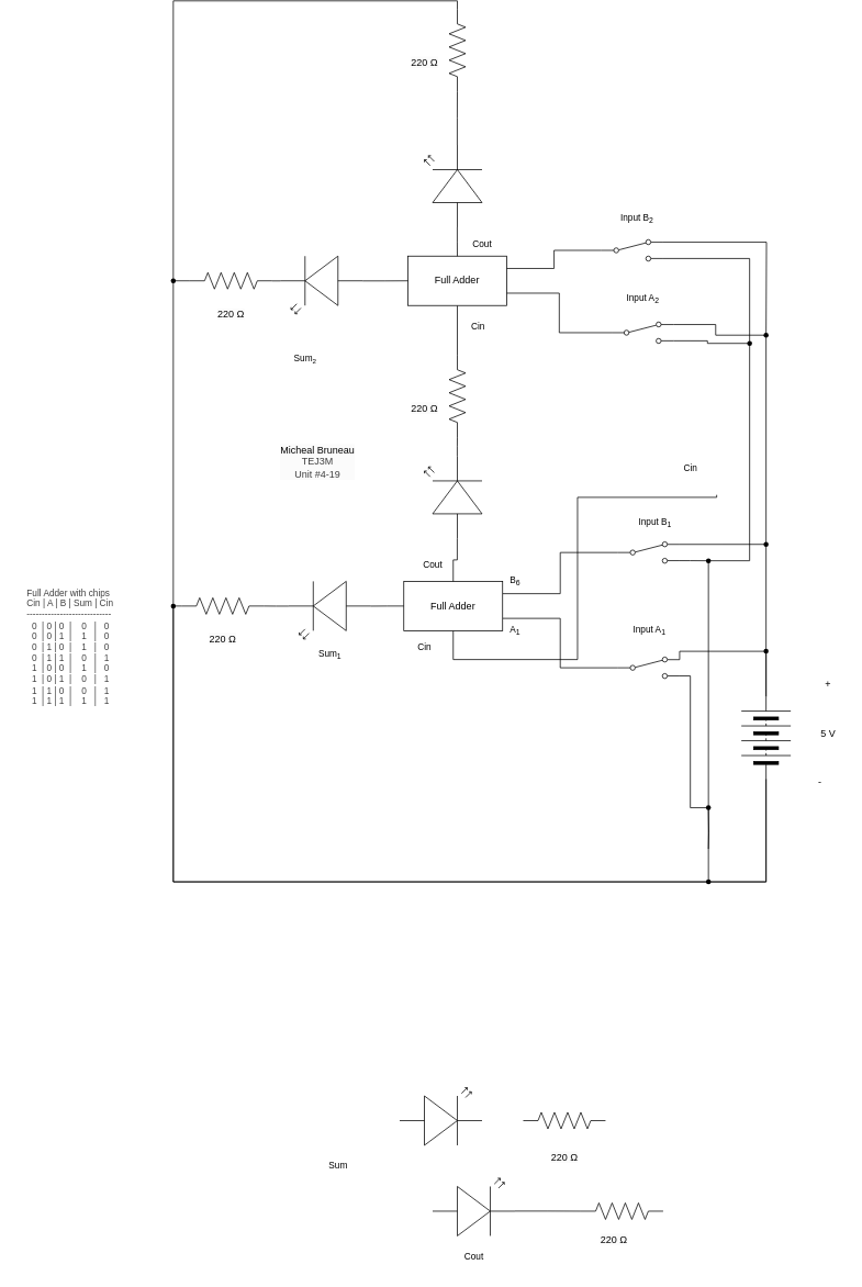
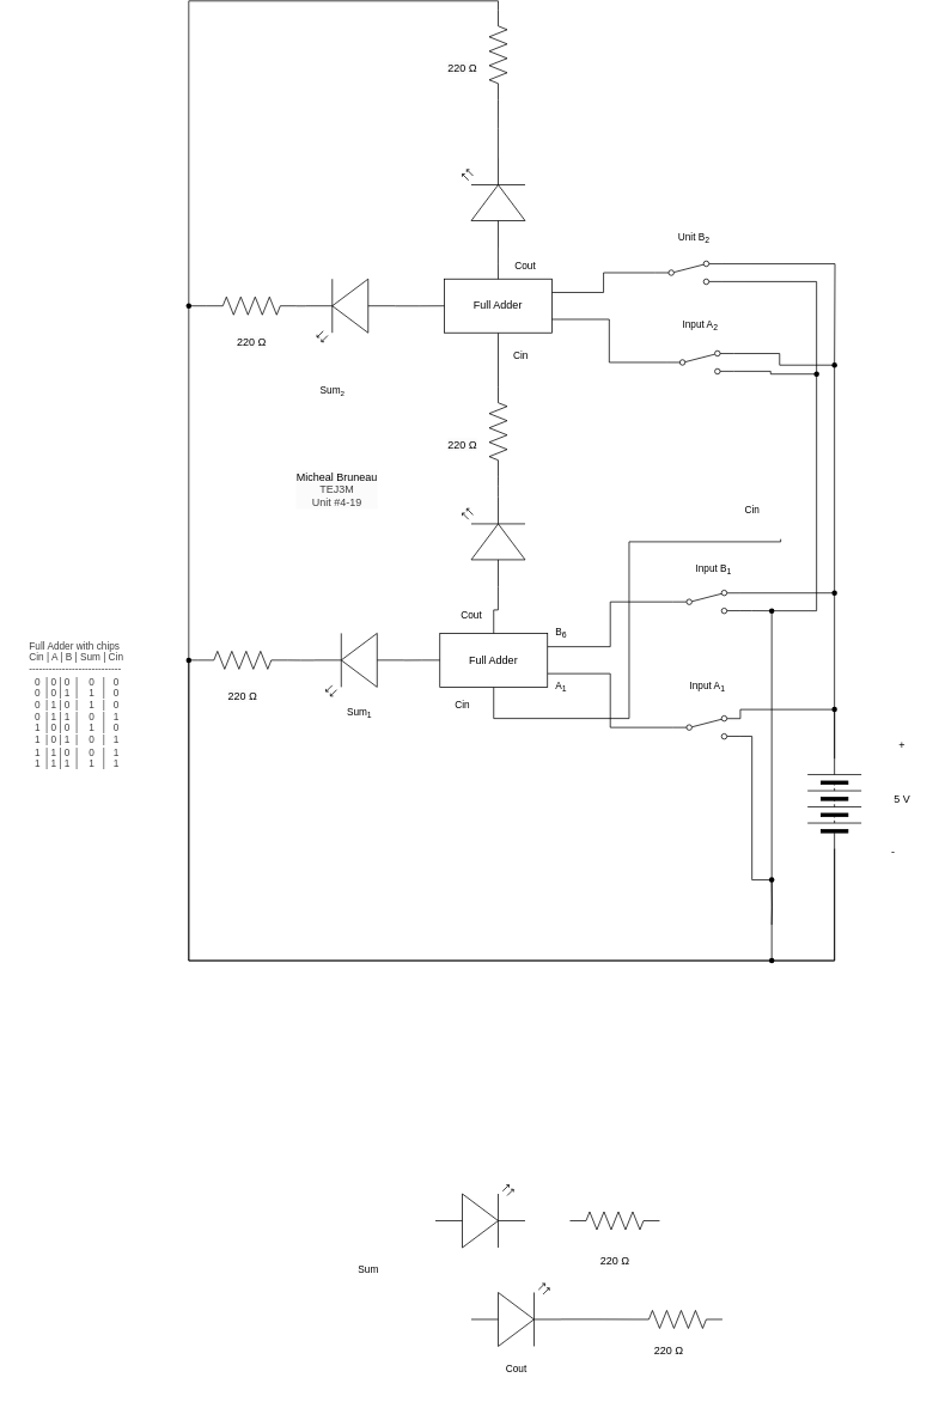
- <mxCell id="71" value="Input B&lt;sub&gt;2&lt;/sub&gt;" style="text;html=1;align=center;verticalAlign=middle;resizable=0;points=[];autosize=1;strokeColor=none;fillColor=none;fontFamily=Helvetica;fontSize=11;fontColor=default;labelBackgroundColor=default;" parent="1" vertex="1"><mxGeometry x="742.5" y="220" width="60" height="30" as="geometry" /></mxCell>
+ <mxCell id="71" value="Unit B&lt;sub&gt;2&lt;/sub&gt;" style="text;html=1;align=center;verticalAlign=middle;resizable=0;points=[];autosize=1;strokeColor=none;fillColor=none;fontFamily=Helvetica;fontSize=11;fontColor=default;labelBackgroundColor=default;" parent="1" vertex="1"><mxGeometry x="742.5" y="220" width="60" height="30" as="geometry" /></mxCell>
- <mxCell id="2" value="&lt;span style=&quot;scrollbar-color: rgb(226, 226, 226) rgb(251, 251, 251); background-color: rgb(251, 251, 251); color: rgb(0, 0, 0);&quot;&gt;Micheal Bruneau&lt;/span&gt;&lt;div style=&quot;scrollbar-color: rgb(226, 226, 226) rgb(251, 251, 251); background-color: rgb(251, 251, 251); color: rgb(63, 63, 63);&quot;&gt;TEJ3M&lt;/div&gt;&lt;div style=&quot;scrollbar-color: rgb(226, 226, 226) rgb(251, 251, 251); background-color: rgb(251, 251, 251); color: rgb(63, 63, 63);&quot;&gt;Unit #4-19&lt;/div&gt;" style="text;html=1;align=center;verticalAlign=middle;resizable=0;points=[];autosize=1;strokeColor=none;fillColor=none;" parent="1" vertex="1"><mxGeometry x="330" y="500" width="110" height="60" as="geometry" /></mxCell>
+ <mxCell id="2" value="&lt;span style=&quot;scrollbar-color: rgb(226, 226, 226) rgb(251, 251, 251); background-color: rgb(251, 251, 251); color: rgb(0, 0, 0);&quot;&gt;Micheal Bruneau&lt;/span&gt;&lt;div style=&quot;scrollbar-color: rgb(226, 226, 226) rgb(251, 251, 251); background-color: rgb(251, 251, 251); color: rgb(63, 63, 63);&quot;&gt;TEJ3M&lt;/div&gt;&lt;div style=&quot;scrollbar-color: rgb(226, 226, 226) rgb(251, 251, 251); background-color: rgb(251, 251, 251); color: rgb(63, 63, 63);&quot;&gt;Unit #4-19&lt;/div&gt;" style="text;html=1;align=center;verticalAlign=middle;resizable=0;points=[];autosize=1;strokeColor=none;fillColor=none;" parent="1" vertex="1"><mxGeometry x="320" y="485" width="110" height="60" as="geometry" /></mxCell>
